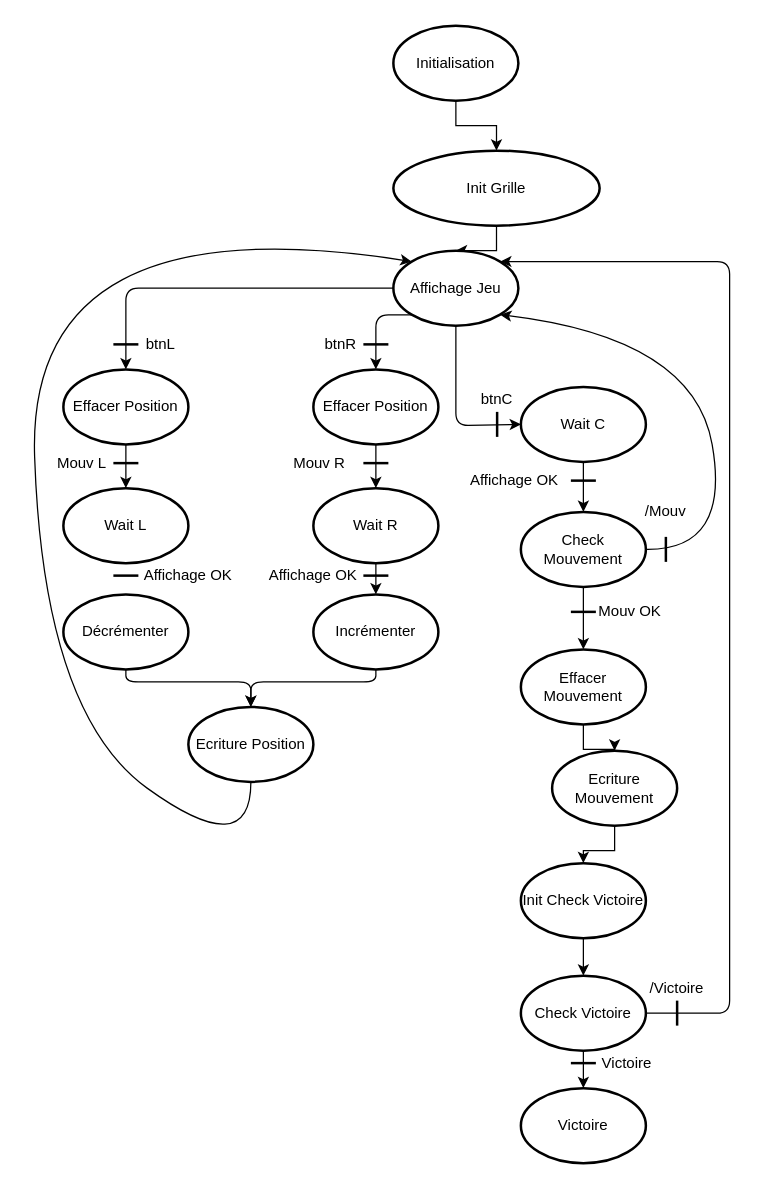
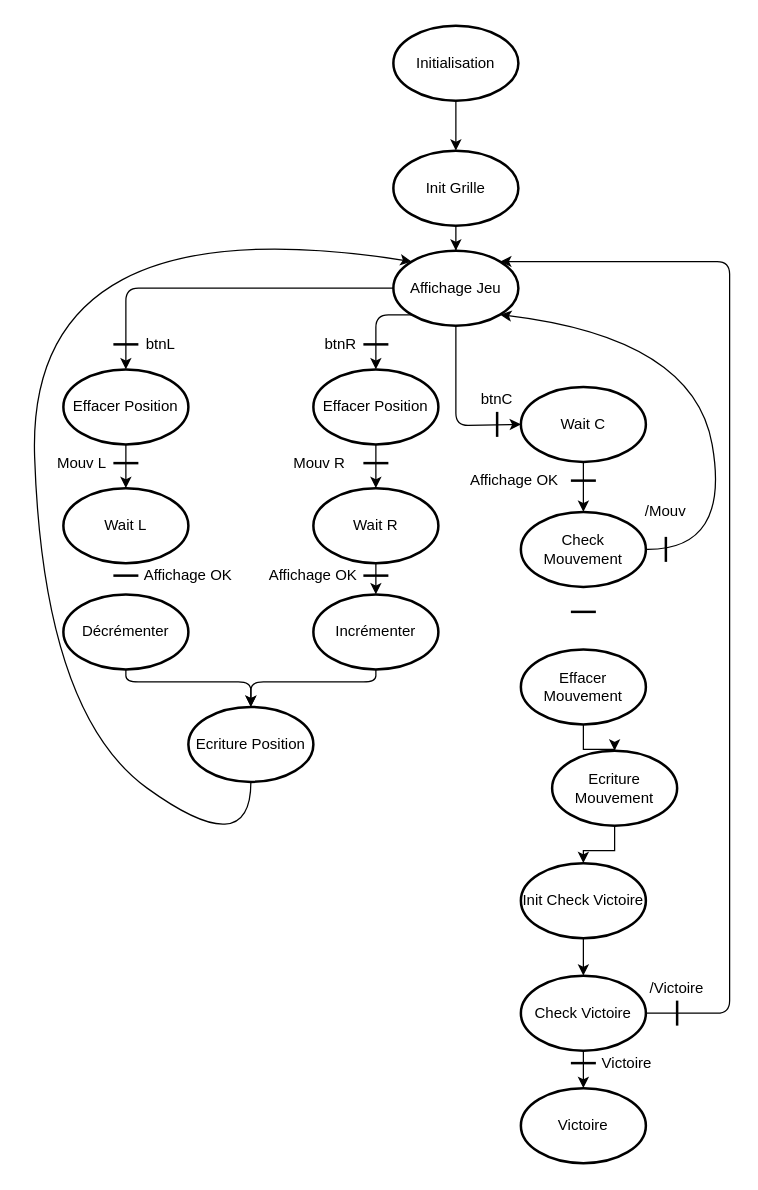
- <mxCell id="5" value="Init Grille" style="strokeWidth=2;html=1;shape=mxgraph.flowchart.start_2;whiteSpace=wrap;" parent="1" vertex="1"><mxGeometry x="314" y="120" width="165" height="60" as="geometry" /></mxCell>
+ <mxCell id="5" value="Init Grille" style="strokeWidth=2;html=1;shape=mxgraph.flowchart.start_2;whiteSpace=wrap;" parent="1" vertex="1"><mxGeometry x="314" y="120" width="100" height="60" as="geometry" /></mxCell>
- <mxCell id="28" value="Mouv OK" style="text;html=1;strokeColor=none;fillColor=none;align=center;verticalAlign=middle;whiteSpace=wrap;rounded=0;" parent="1" vertex="1"><mxGeometry x="476" y="479" width="55" height="20" as="geometry" /></mxCell>
- <mxCell id="36" value="" style="edgeStyle=segmentEdgeStyle;endArrow=classic;html=1;exitX=0.5;exitY=1;exitDx=0;exitDy=0;exitPerimeter=0;entryX=0.5;entryY=0;entryDx=0;entryDy=0;entryPerimeter=0;" parent="1" source="11" target="35" edge="1"><mxGeometry width="50" height="50" relative="1" as="geometry"><mxPoint x="486" y="589" as="sourcePoint" /><mxPoint x="536" y="539" as="targetPoint" /></mxGeometry></mxCell>
